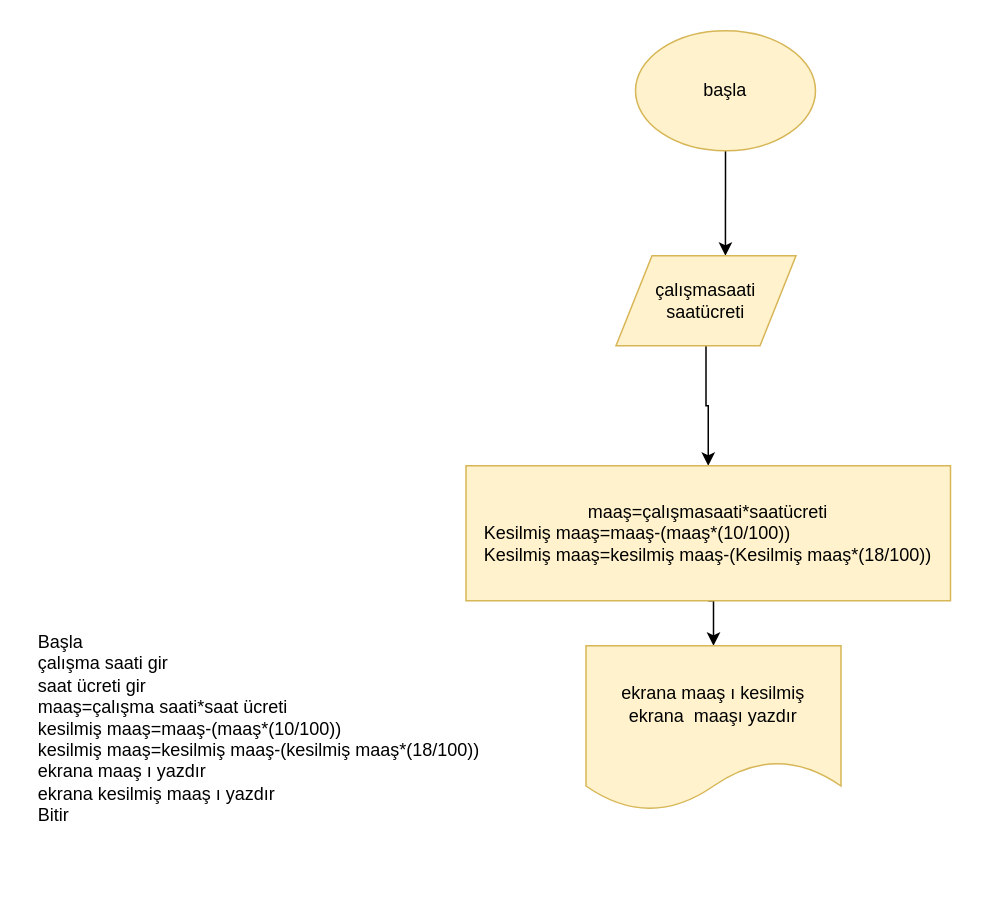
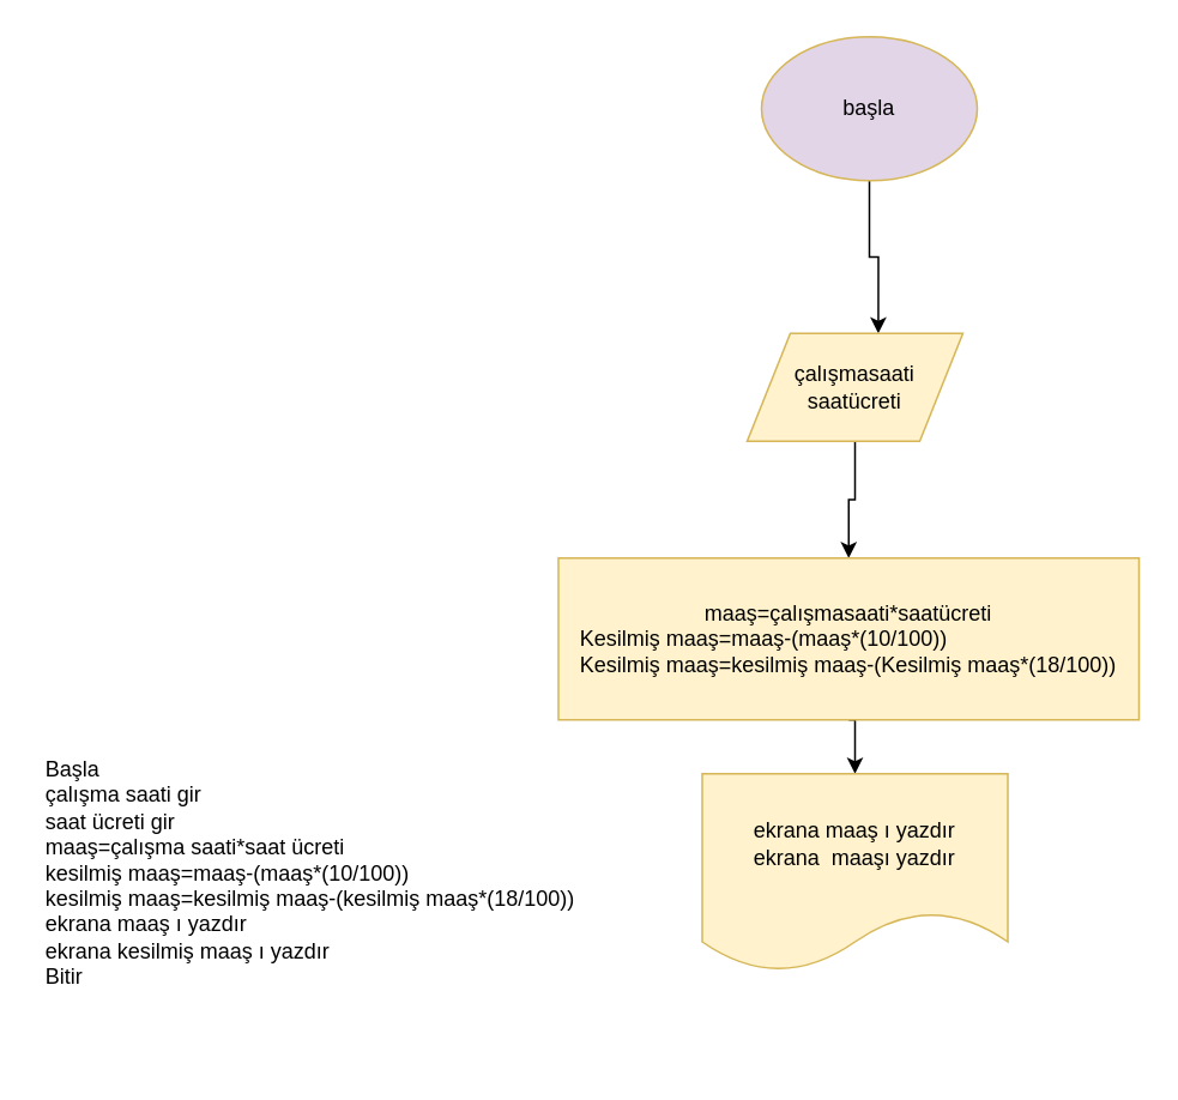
- <mxCell id="4" value="başla" style="ellipse;whiteSpace=wrap;html=1;fillColor=#fff2cc;strokeColor=#d6b656;" parent="1" vertex="1"><mxGeometry x="423" y="20" width="120" height="80" as="geometry" /></mxCell>
+ <mxCell id="4" value="başla" style="ellipse;whiteSpace=wrap;html=1;fillColor=#e1d5e7;strokeColor=#d6b656;" parent="1" vertex="1"><mxGeometry x="423" y="20" width="120" height="80" as="geometry" /></mxCell>
- <mxCell id="6" value="çalışmasaati&lt;br&gt;saatücreti&lt;br&gt;" style="shape=parallelogram;perimeter=parallelogramPerimeter;whiteSpace=wrap;html=1;fillColor=#fff2cc;strokeColor=#d6b656;" parent="1" vertex="1"><mxGeometry x="410" y="170" width="120" height="60" as="geometry" /></mxCell>
+ <mxCell id="6" value="çalışmasaati&lt;br&gt;saatücreti&lt;br&gt;" style="shape=parallelogram;perimeter=parallelogramPerimeter;whiteSpace=wrap;html=1;fillColor=#fff2cc;strokeColor=#d6b656;" parent="1" vertex="1"><mxGeometry x="415" y="185" width="120" height="60" as="geometry" /></mxCell>
- <mxCell id="9" value="ekrana maaş ı kesilmiş&lt;br&gt;ekrana&amp;nbsp; maaşı yazdır" style="shape=document;whiteSpace=wrap;html=1;boundedLbl=1;fillColor=#fff2cc;strokeColor=#d6b656;" parent="1" vertex="1"><mxGeometry x="390" y="430" width="170" height="110" as="geometry" /></mxCell>
+ <mxCell id="9" value="ekrana maaş ı yazdır&lt;br&gt;ekrana&amp;nbsp; maaşı yazdır" style="shape=document;whiteSpace=wrap;html=1;boundedLbl=1;fillColor=#fff2cc;strokeColor=#d6b656;" parent="1" vertex="1"><mxGeometry x="390" y="430" width="170" height="110" as="geometry" /></mxCell>
